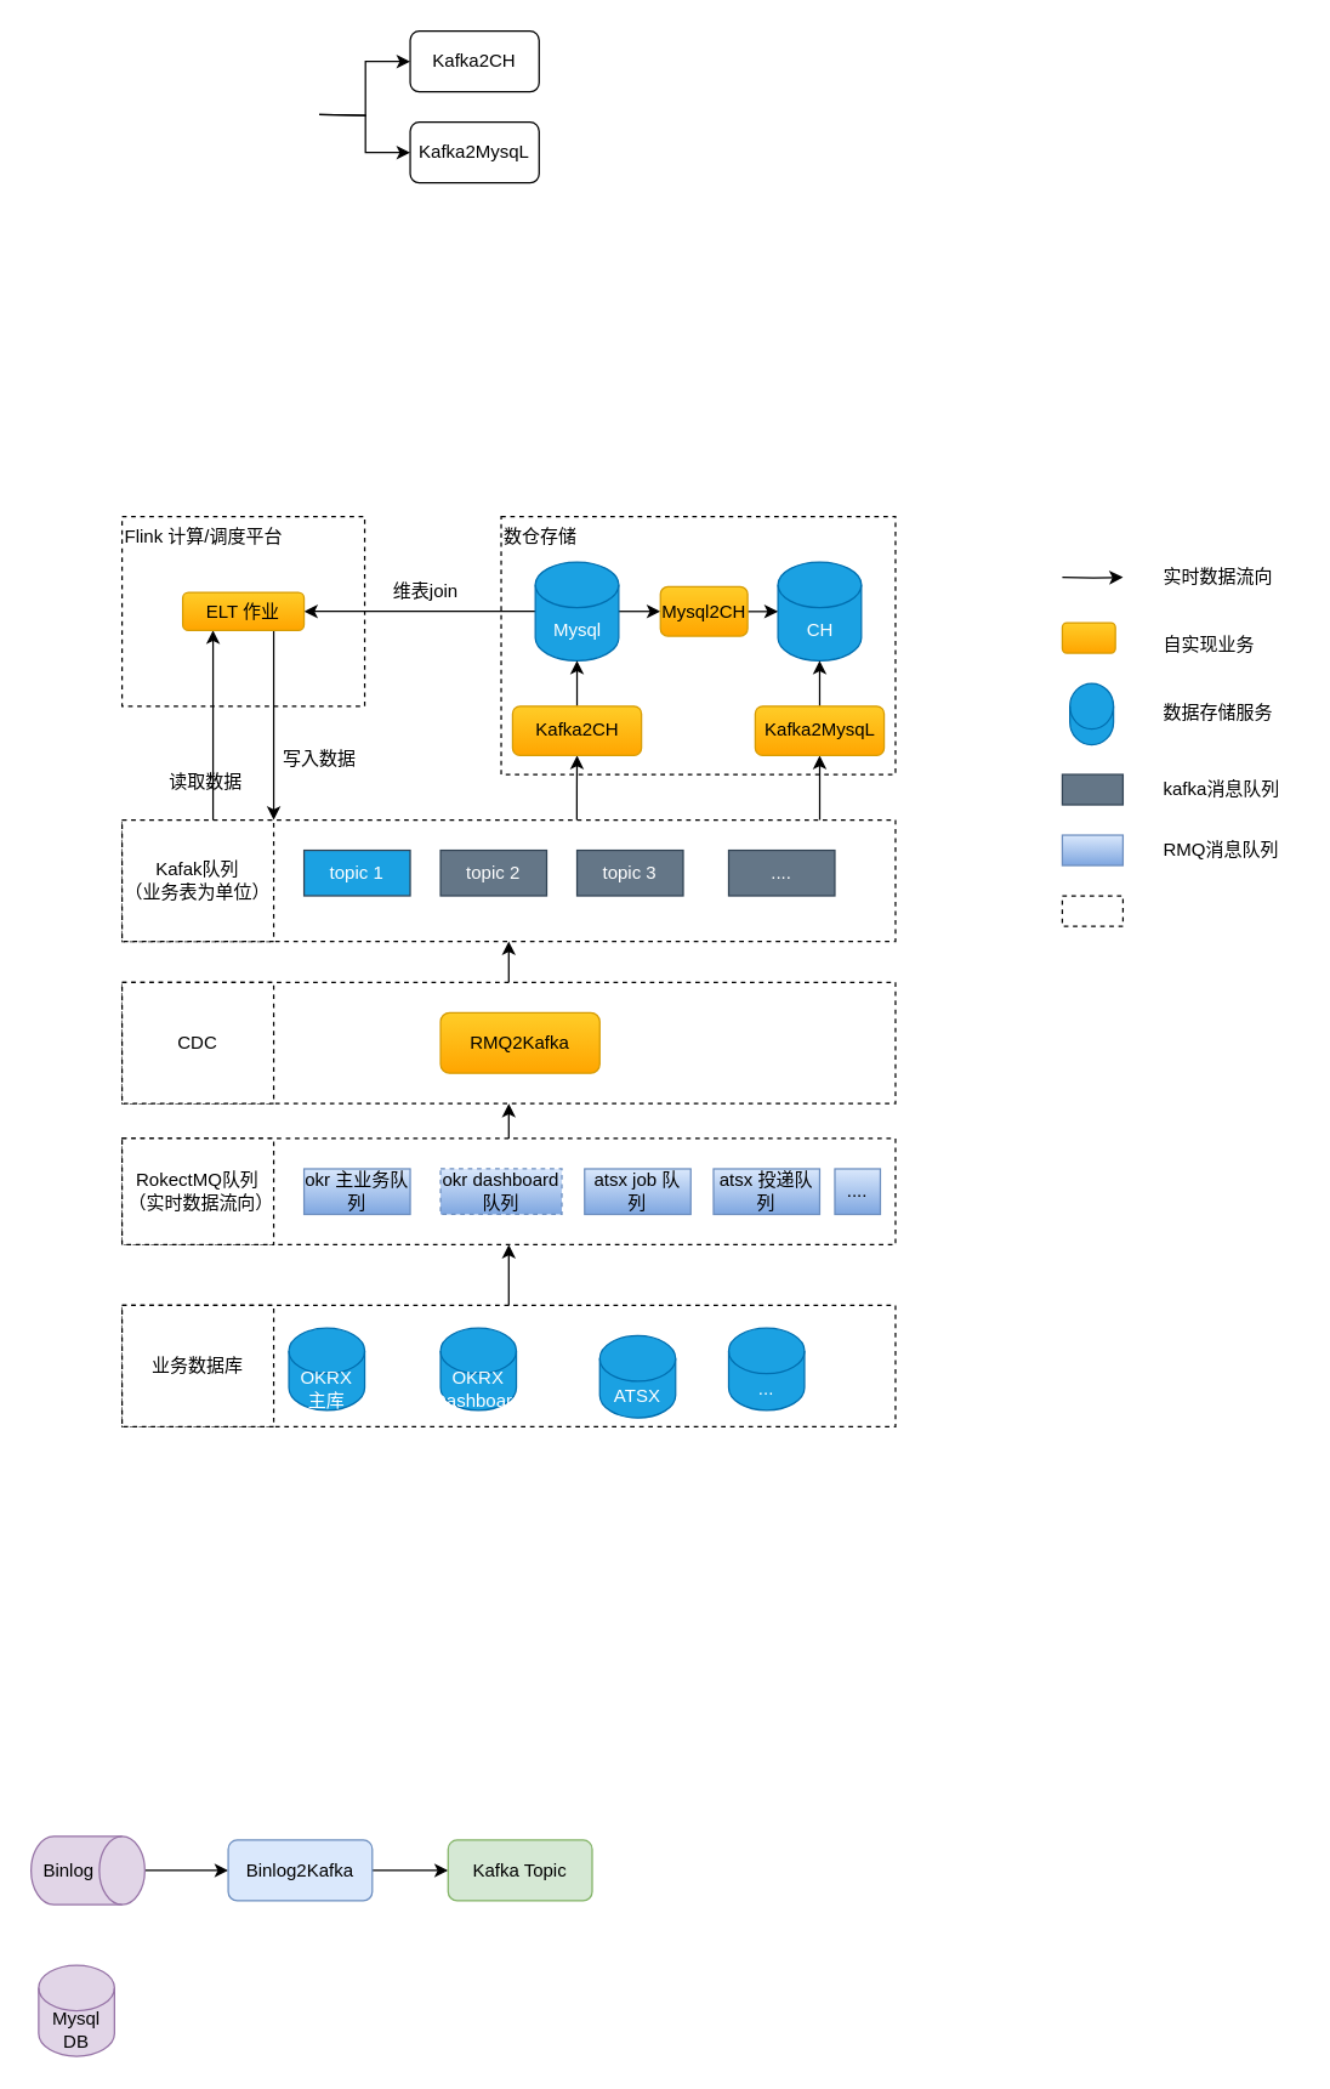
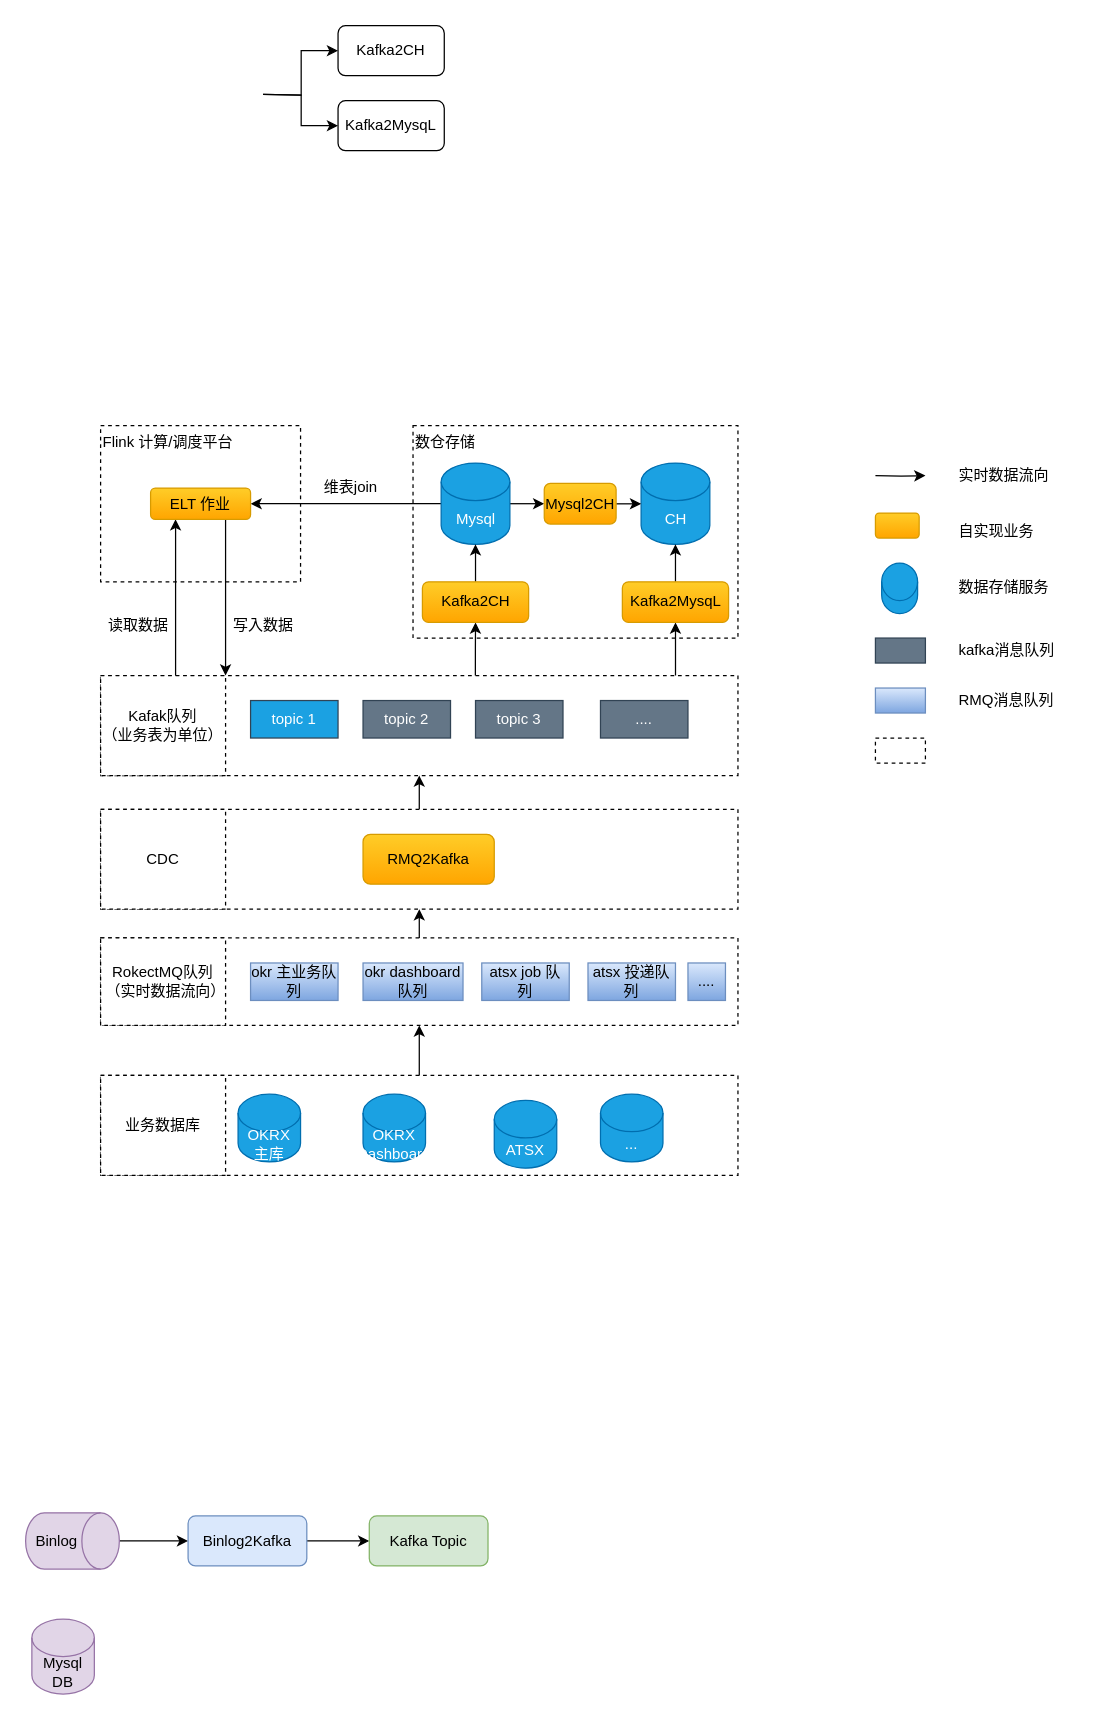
- <mxCell id="55" value="读取数据" style="text;html=1;align=center;verticalAlign=middle;resizable=0;points=[];autosize=1;" vertex="1" parent="1"><mxGeometry x="105" y="505" width="60" height="20" as="geometry" /></mxCell>
+ <mxCell id="55" value="读取数据" style="text;html=1;align=center;verticalAlign=middle;resizable=0;points=[];autosize=1;" vertex="1" parent="1"><mxGeometry x="80" y="490" width="60" height="20" as="geometry" /></mxCell>
- <mxCell id="10" value="okr dashboard队列" style="rounded=0;whiteSpace=wrap;html=1;strokeWidth=1;fillColor=#dae8fc;align=center;strokeColor=#6c8ebf;gradientColor=#7ea6e0;dashed=1;" vertex="1" parent="1"><mxGeometry x="290" y="770" width="80" height="30" as="geometry" /></mxCell>
+ <mxCell id="10" value="okr dashboard队列" style="rounded=0;whiteSpace=wrap;html=1;strokeWidth=1;fillColor=#dae8fc;align=center;strokeColor=#6c8ebf;gradientColor=#7ea6e0;" vertex="1" parent="1"><mxGeometry x="290" y="770" width="80" height="30" as="geometry" /></mxCell>
